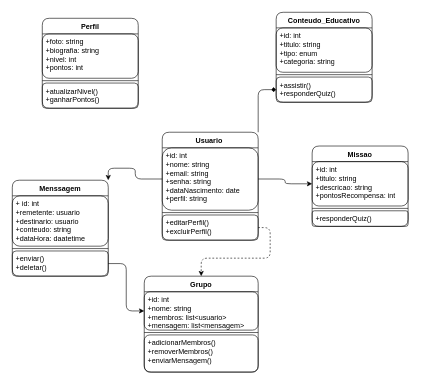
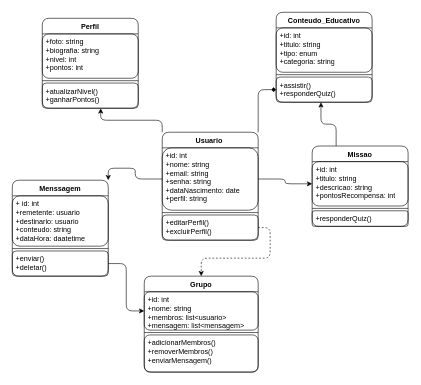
+ <mxCell id="2" style="edgeStyle=orthogonalEdgeStyle;rounded=1;orthogonalLoop=1;jettySize=auto;html=1;exitX=0;exitY=0;exitDx=0;exitDy=0;entryX=0.609;entryY=1.005;entryDx=0;entryDy=0;entryPerimeter=0;labelBackgroundColor=none;fontColor=default;strokeColor=light-dark(#000000,#FFFFFF);" parent="1" source="4" target="11" edge="1"><mxGeometry relative="1" as="geometry"><mxPoint x="170" y="210" as="targetPoint" /></mxGeometry></mxCell>
+ <mxCell id="12" style="edgeStyle=orthogonalEdgeStyle;rounded=1;orthogonalLoop=1;jettySize=auto;html=1;exitX=0.25;exitY=0;exitDx=0;exitDy=0;entryX=0.467;entryY=1.001;entryDx=0;entryDy=0;entryPerimeter=0;labelBackgroundColor=none;fontColor=default;strokeColor=light-dark(#000000,#FFFFFF);" parent="1" source="13" target="20" edge="1"><mxGeometry relative="1" as="geometry"><mxPoint x="550" y="190" as="targetPoint" /></mxGeometry></mxCell>
